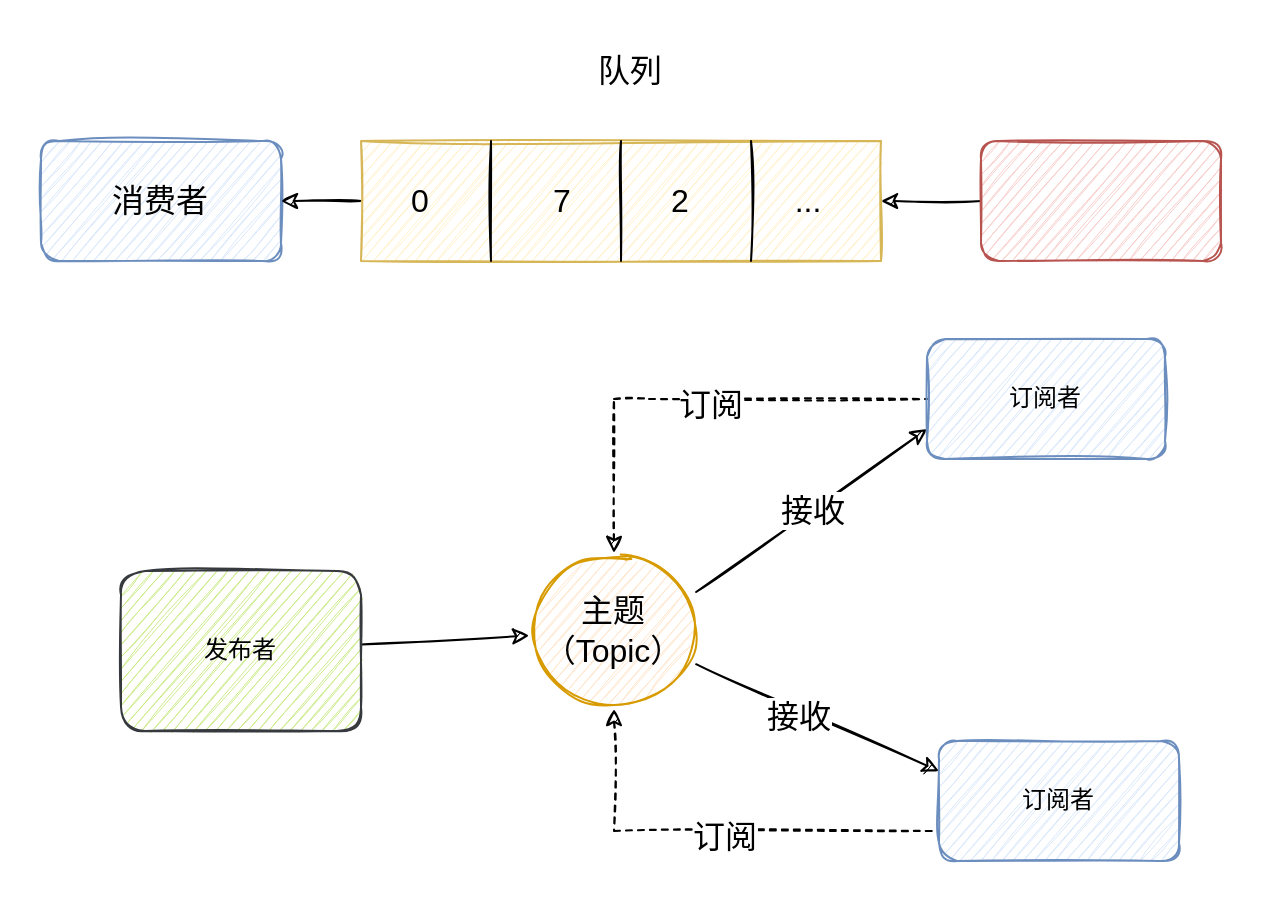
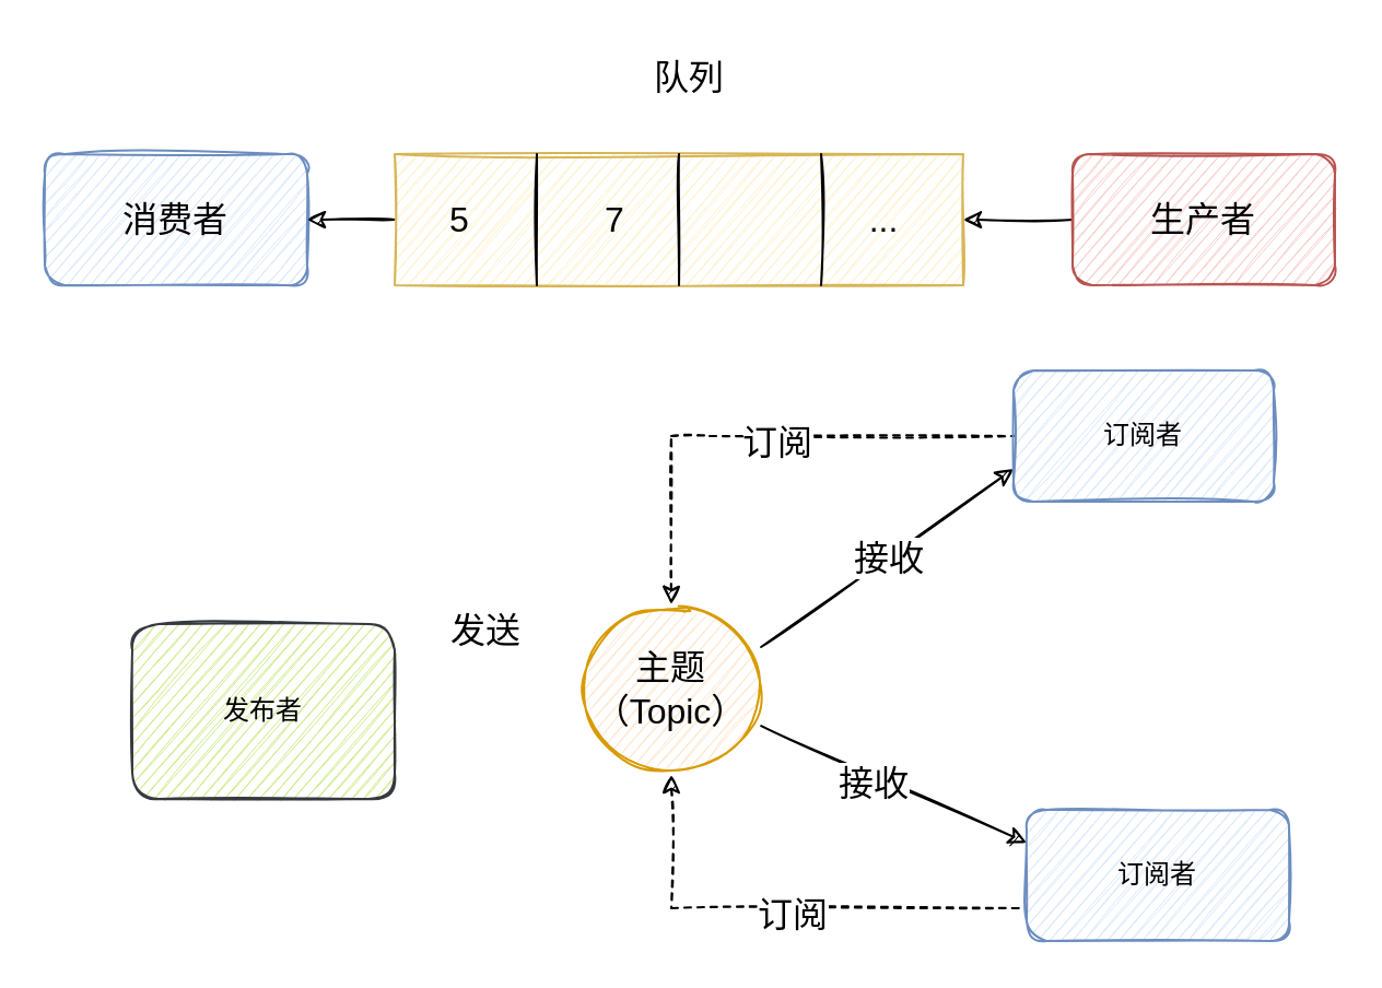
- <mxCell id="13" value="0" style="text;html=1;strokeColor=none;fillColor=none;align=center;verticalAlign=middle;whiteSpace=wrap;rounded=0;glass=0;labelBackgroundColor=none;sketch=1;fontFamily=Helvetica;fontSize=16;" vertex="1" parent="1"><mxGeometry x="190" y="90" width="40" height="20" as="geometry" /></mxCell>
+ <mxCell id="13" value="5" style="text;html=1;strokeColor=none;fillColor=none;align=center;verticalAlign=middle;whiteSpace=wrap;rounded=0;glass=0;labelBackgroundColor=none;sketch=1;fontFamily=Helvetica;fontSize=16;" vertex="1" parent="1"><mxGeometry x="190" y="90" width="40" height="20" as="geometry" /></mxCell>
- <mxCell id="15" value="2" style="text;html=1;strokeColor=none;fillColor=none;align=center;verticalAlign=middle;whiteSpace=wrap;rounded=0;glass=0;labelBackgroundColor=none;sketch=1;fontFamily=Helvetica;fontSize=16;" vertex="1" parent="1"><mxGeometry x="320" y="90" width="40" height="20" as="geometry" /></mxCell>
+ <mxCell id="11" value="生产者" style="text;html=1;strokeColor=none;fillColor=none;align=center;verticalAlign=middle;whiteSpace=wrap;rounded=0;glass=0;sketch=1;fontSize=16;labelBackgroundColor=none;labelBorderColor=none;fontFamily=Helvetica;" vertex="1" parent="1"><mxGeometry x="515" y="85" width="70" height="30" as="geometry" /></mxCell>
+ <mxCell id="29" value="发送" style="text;html=1;strokeColor=none;fillColor=none;align=center;verticalAlign=middle;whiteSpace=wrap;rounded=0;glass=0;labelBackgroundColor=none;sketch=1;fontFamily=Helvetica;fontSize=16;" vertex="1" parent="1"><mxGeometry x="202" y="278" width="40" height="20" as="geometry" /></mxCell>
- <mxCell id="17" value="" style="edgeStyle=none;rounded=0;sketch=1;orthogonalLoop=1;jettySize=auto;html=1;endArrow=classic;endFill=1;fontFamily=Helvetica;fontSize=16;" edge="1" parent="1" source="18" target="26"><mxGeometry relative="1" as="geometry" /></mxCell>
